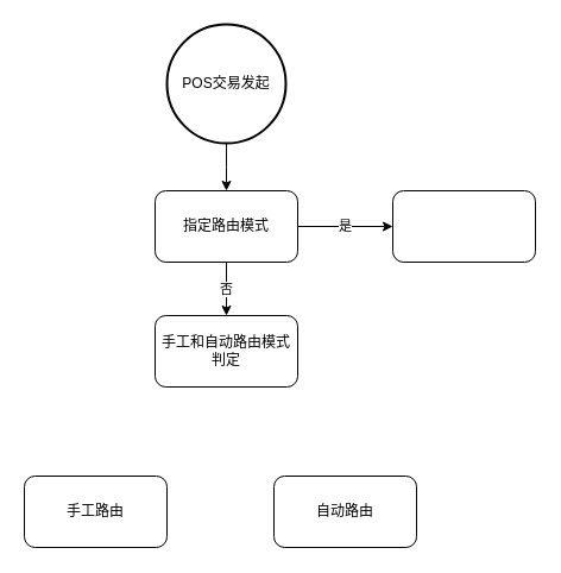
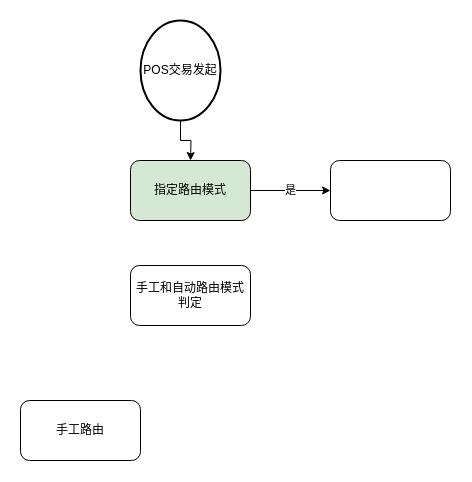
- <mxCell id="3" value="POS交易发起" style="strokeWidth=2;html=1;shape=mxgraph.flowchart.start_2;whiteSpace=wrap;" vertex="1" parent="1"><mxGeometry x="140" y="20" width="100" height="100" as="geometry" /></mxCell>
+ <mxCell id="3" value="POS交易发起" style="strokeWidth=2;html=1;shape=mxgraph.flowchart.start_2;whiteSpace=wrap;" vertex="1" parent="1"><mxGeometry x="140" y="20" width="80" height="100" as="geometry" /></mxCell>
- <mxCell id="6" value="指定路由模式" style="rounded=1;whiteSpace=wrap;html=1;" vertex="1" parent="1"><mxGeometry x="130" y="160" width="120" height="60" as="geometry" /></mxCell>
+ <mxCell id="6" value="指定路由模式" style="rounded=1;whiteSpace=wrap;html=1;fillColor=#d5e8d4;" vertex="1" parent="1"><mxGeometry x="130" y="160" width="120" height="60" as="geometry" /></mxCell>
- <mxCell id="5" value="否" style="edgeStyle=orthogonalEdgeStyle;rounded=0;orthogonalLoop=1;jettySize=auto;html=1;" edge="1" parent="1" source="6" target="8"><mxGeometry relative="1" as="geometry" /></mxCell>
- <mxCell id="10" value="自动路由" style="whiteSpace=wrap;html=1;rounded=1;" vertex="1" parent="1"><mxGeometry x="230" y="400" width="120" height="60" as="geometry" /></mxCell>
